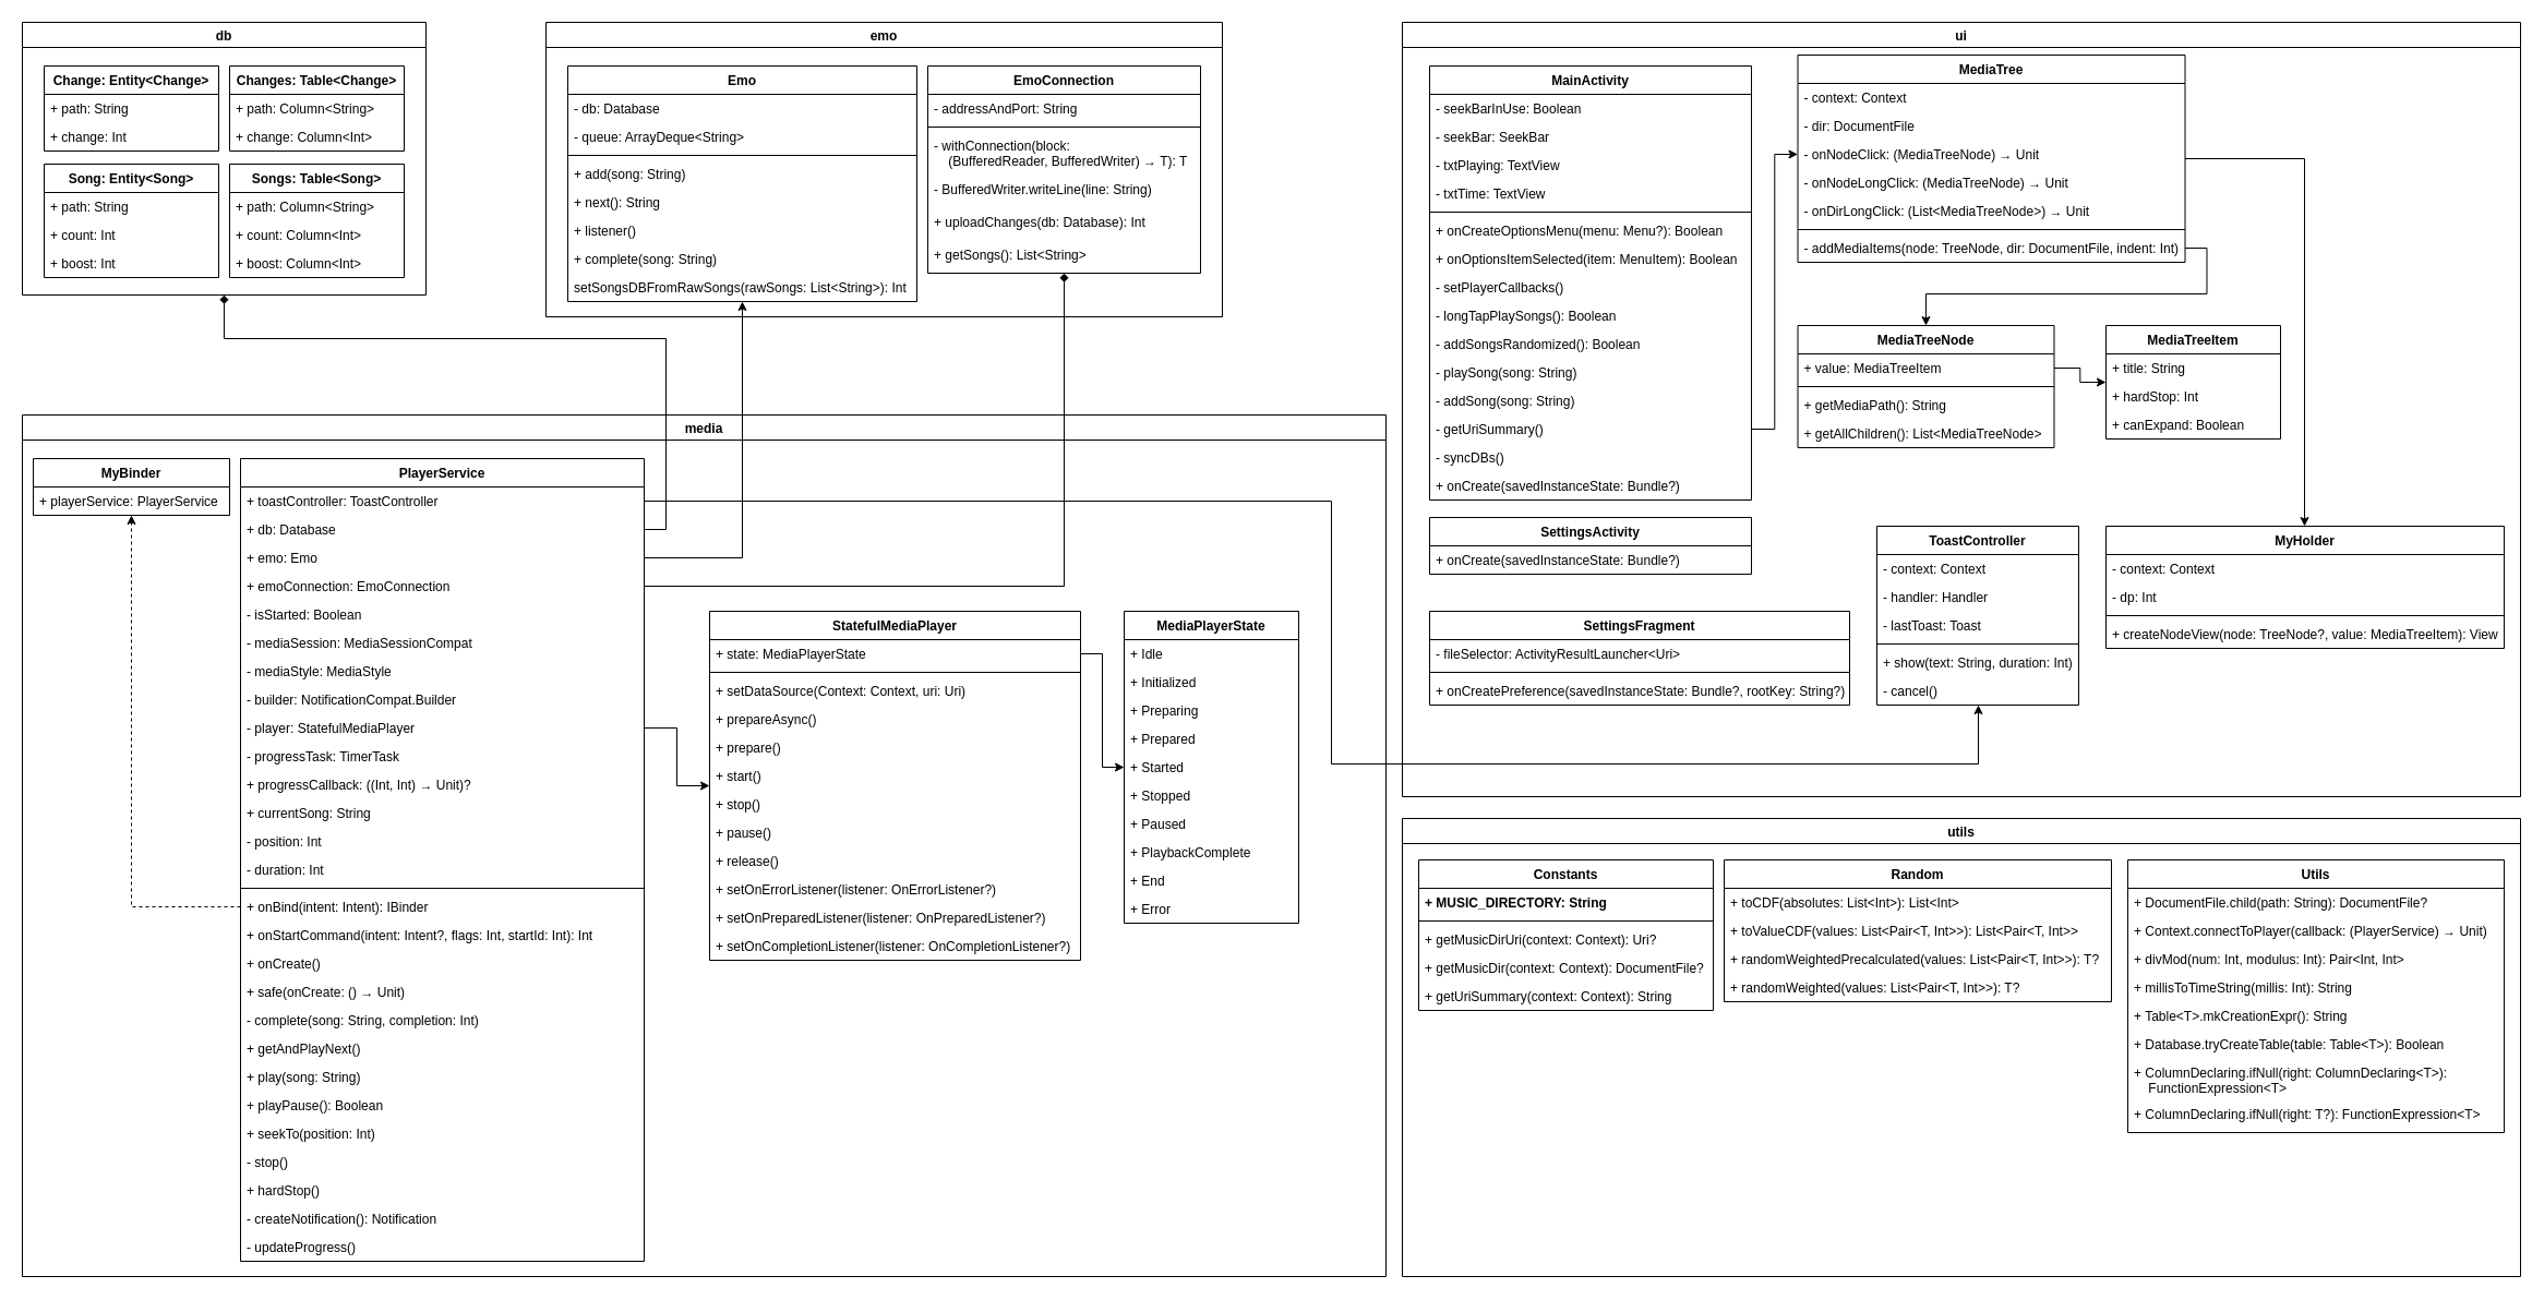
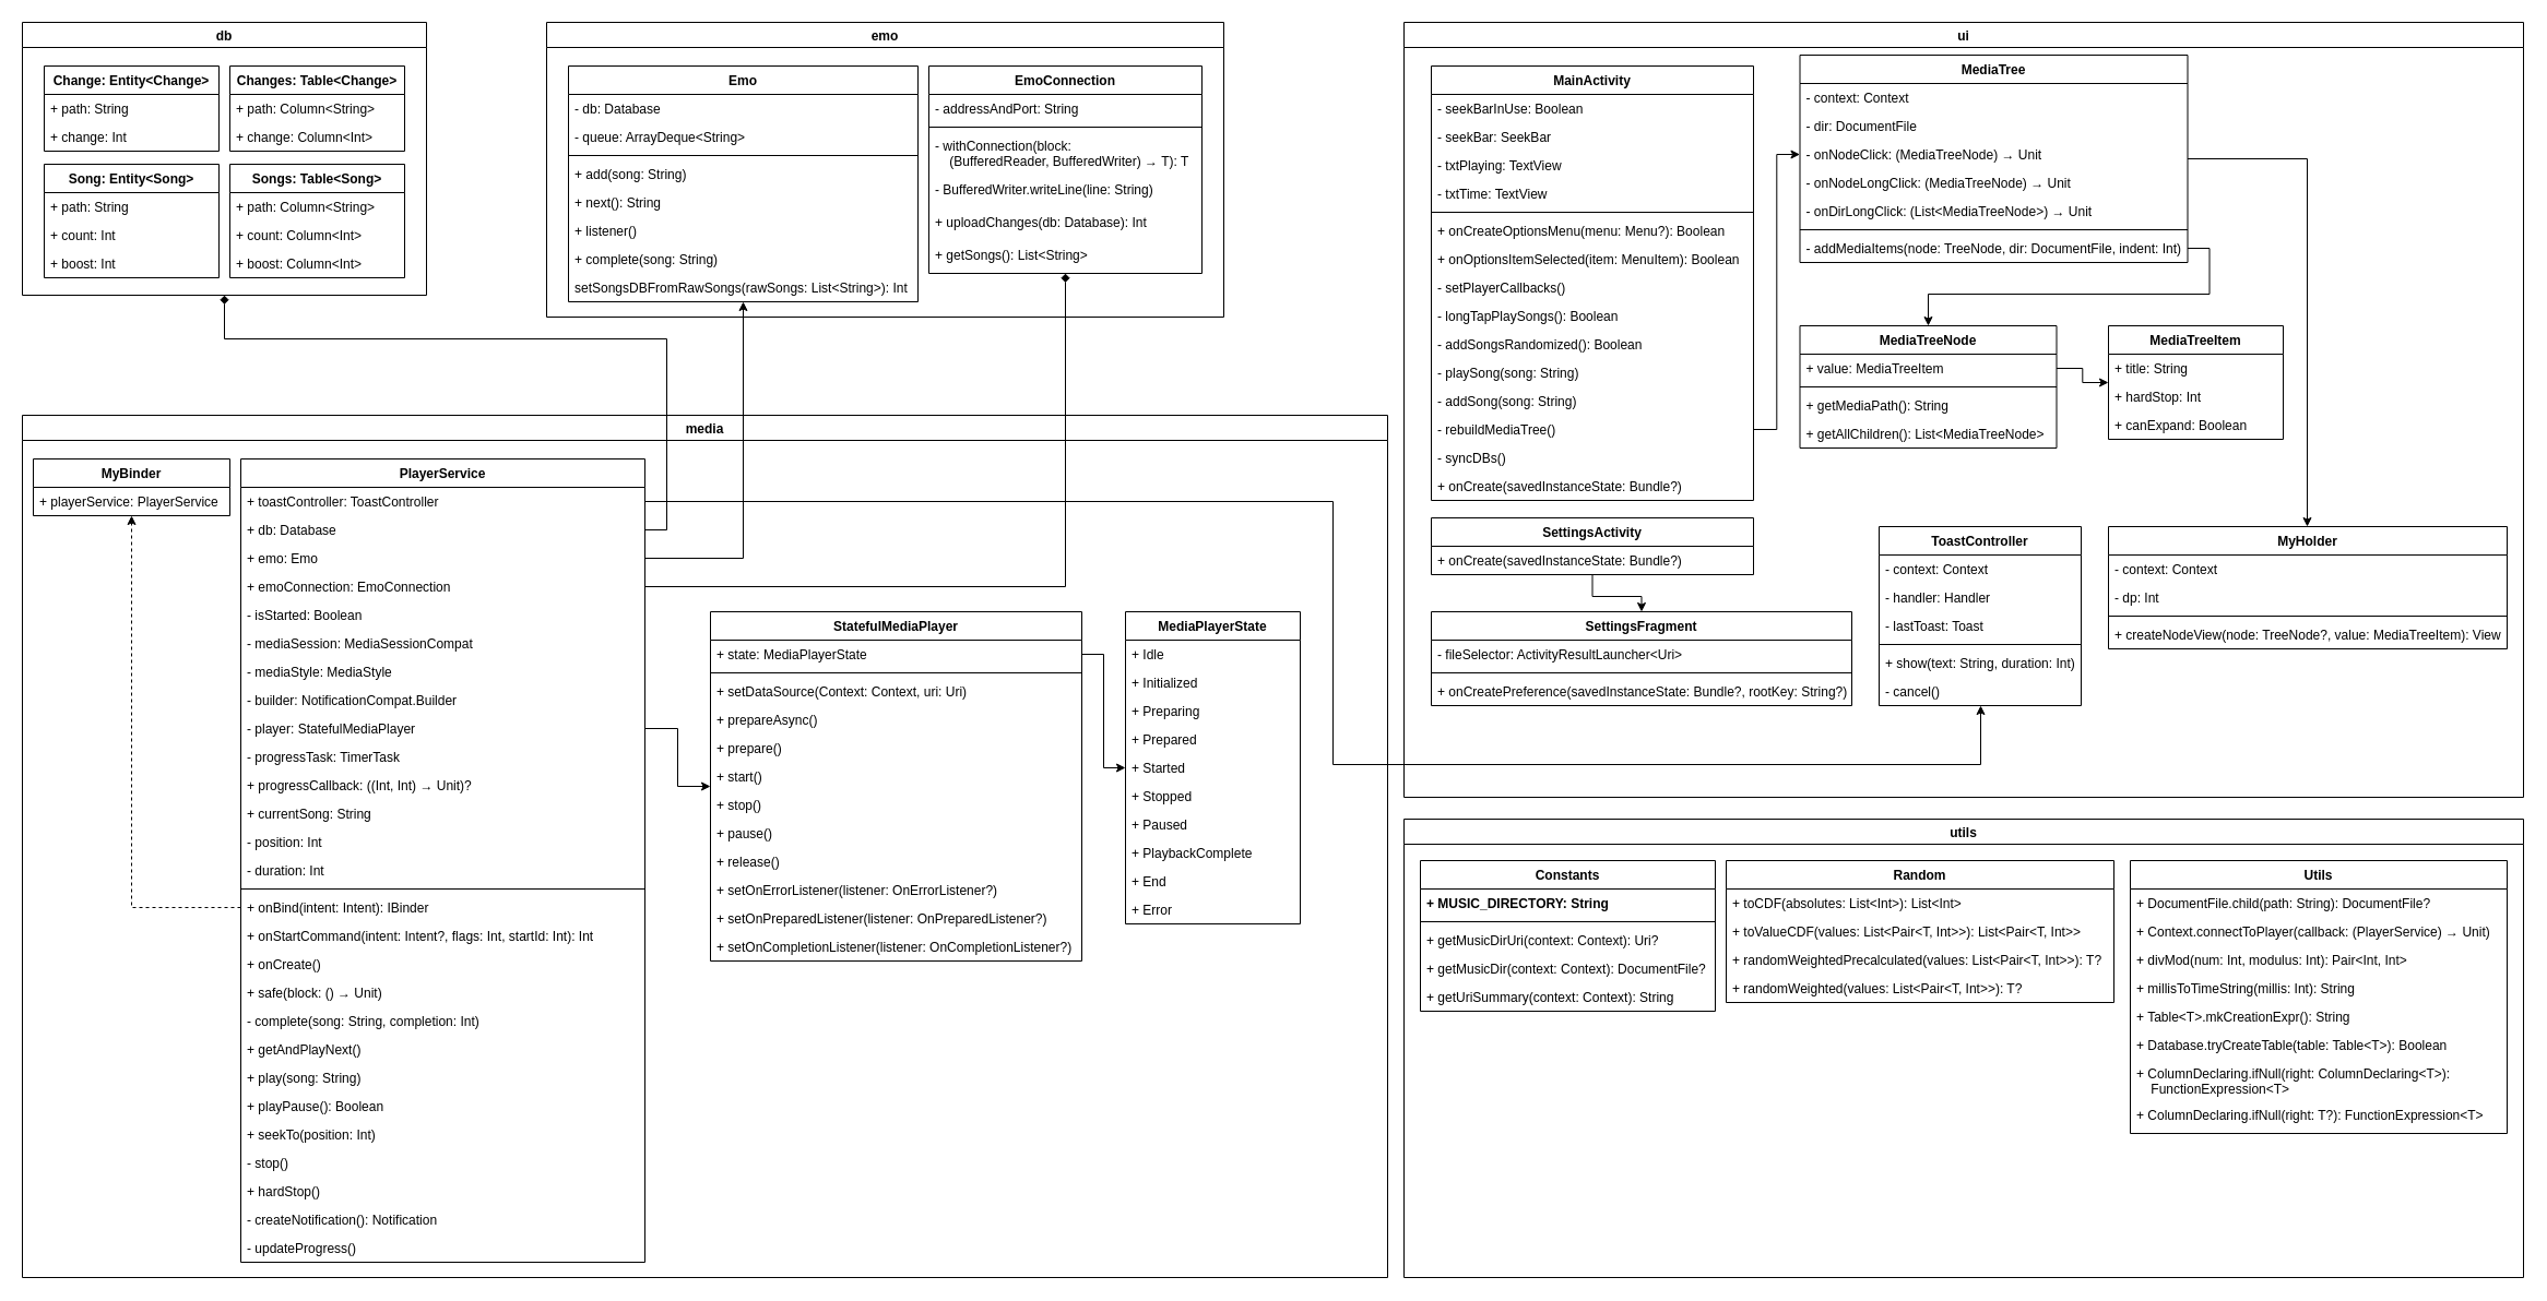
- <mxCell id="110" value="- getUriSummary()" style="text;strokeColor=none;fillColor=none;align=left;verticalAlign=top;spacingLeft=4;spacingRight=4;overflow=hidden;rotatable=0;points=[[0,0.5],[1,0.5]];portConstraint=eastwest;" vertex="1" parent="97"><mxGeometry y="320" width="295" height="26" as="geometry" /></mxCell>
+ <mxCell id="110" value="- rebuildMediaTree()" style="text;strokeColor=none;fillColor=none;align=left;verticalAlign=top;spacingLeft=4;spacingRight=4;overflow=hidden;rotatable=0;points=[[0,0.5],[1,0.5]];portConstraint=eastwest;" vertex="1" parent="97"><mxGeometry y="320" width="295" height="26" as="geometry" /></mxCell>
+ <mxCell id="139" style="edgeStyle=orthogonalEdgeStyle;rounded=0;sketch=0;orthogonalLoop=1;jettySize=auto;html=1;" edge="1" parent="96" source="140" target="142"><mxGeometry relative="1" as="geometry" /></mxCell>
- <mxCell id="54" value="+ safe(onCreate: () → Unit)" style="text;strokeColor=none;fillColor=none;align=left;verticalAlign=top;spacingLeft=4;spacingRight=4;overflow=hidden;rotatable=0;points=[[0,0.5],[1,0.5]];portConstraint=eastwest;" vertex="1" parent="35"><mxGeometry y="476" width="370" height="26" as="geometry" /></mxCell>
+ <mxCell id="54" value="+ safe(block: () → Unit)" style="text;strokeColor=none;fillColor=none;align=left;verticalAlign=top;spacingLeft=4;spacingRight=4;overflow=hidden;rotatable=0;points=[[0,0.5],[1,0.5]];portConstraint=eastwest;" vertex="1" parent="35"><mxGeometry y="476" width="370" height="26" as="geometry" /></mxCell>
